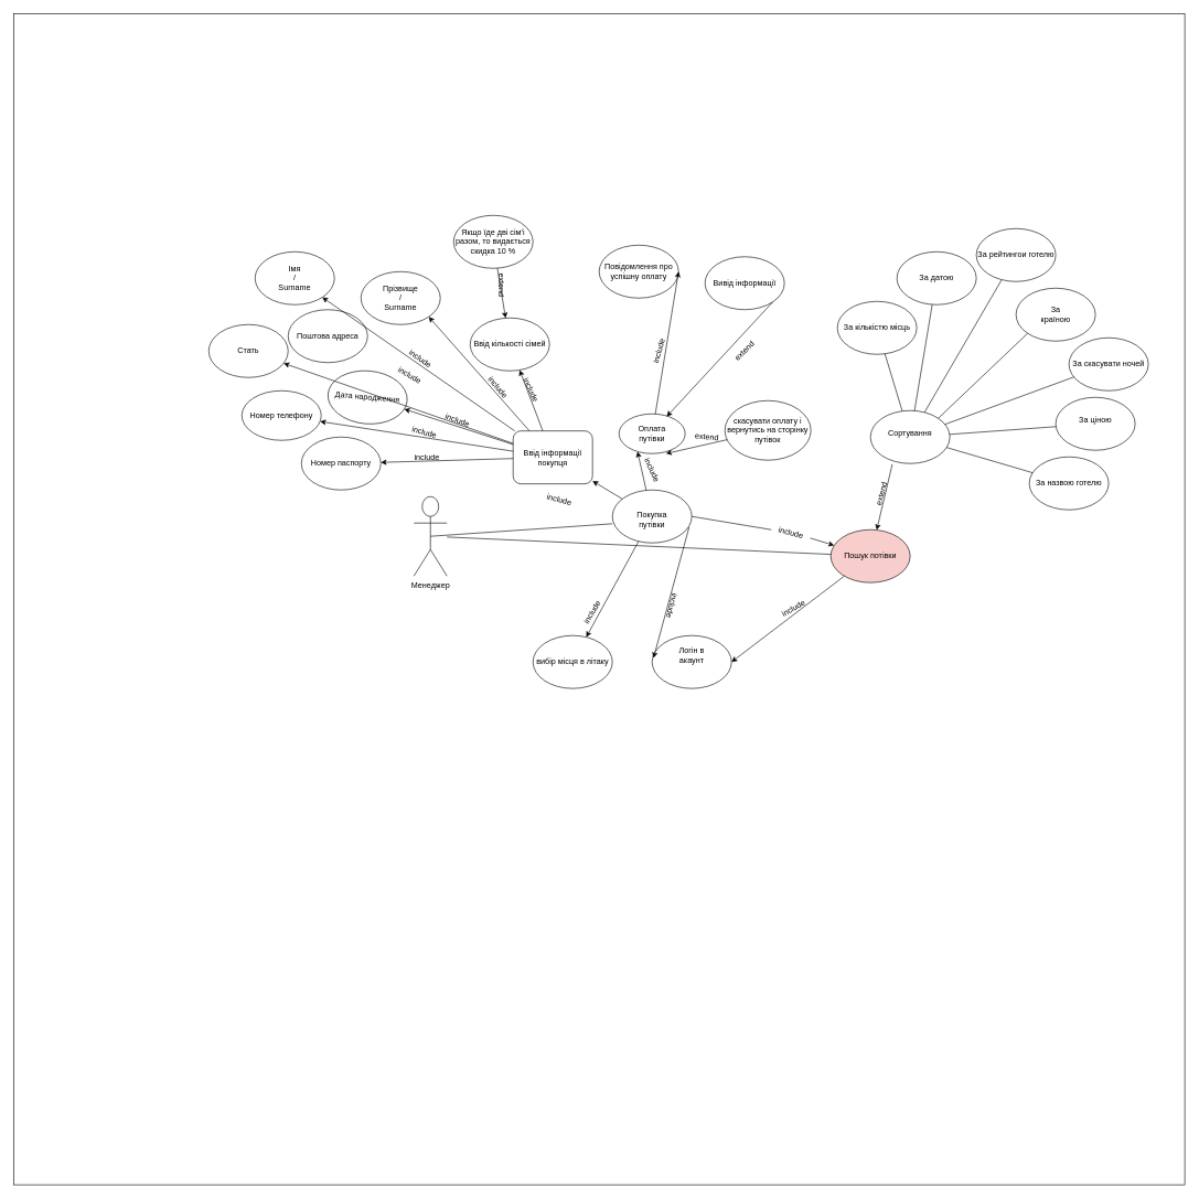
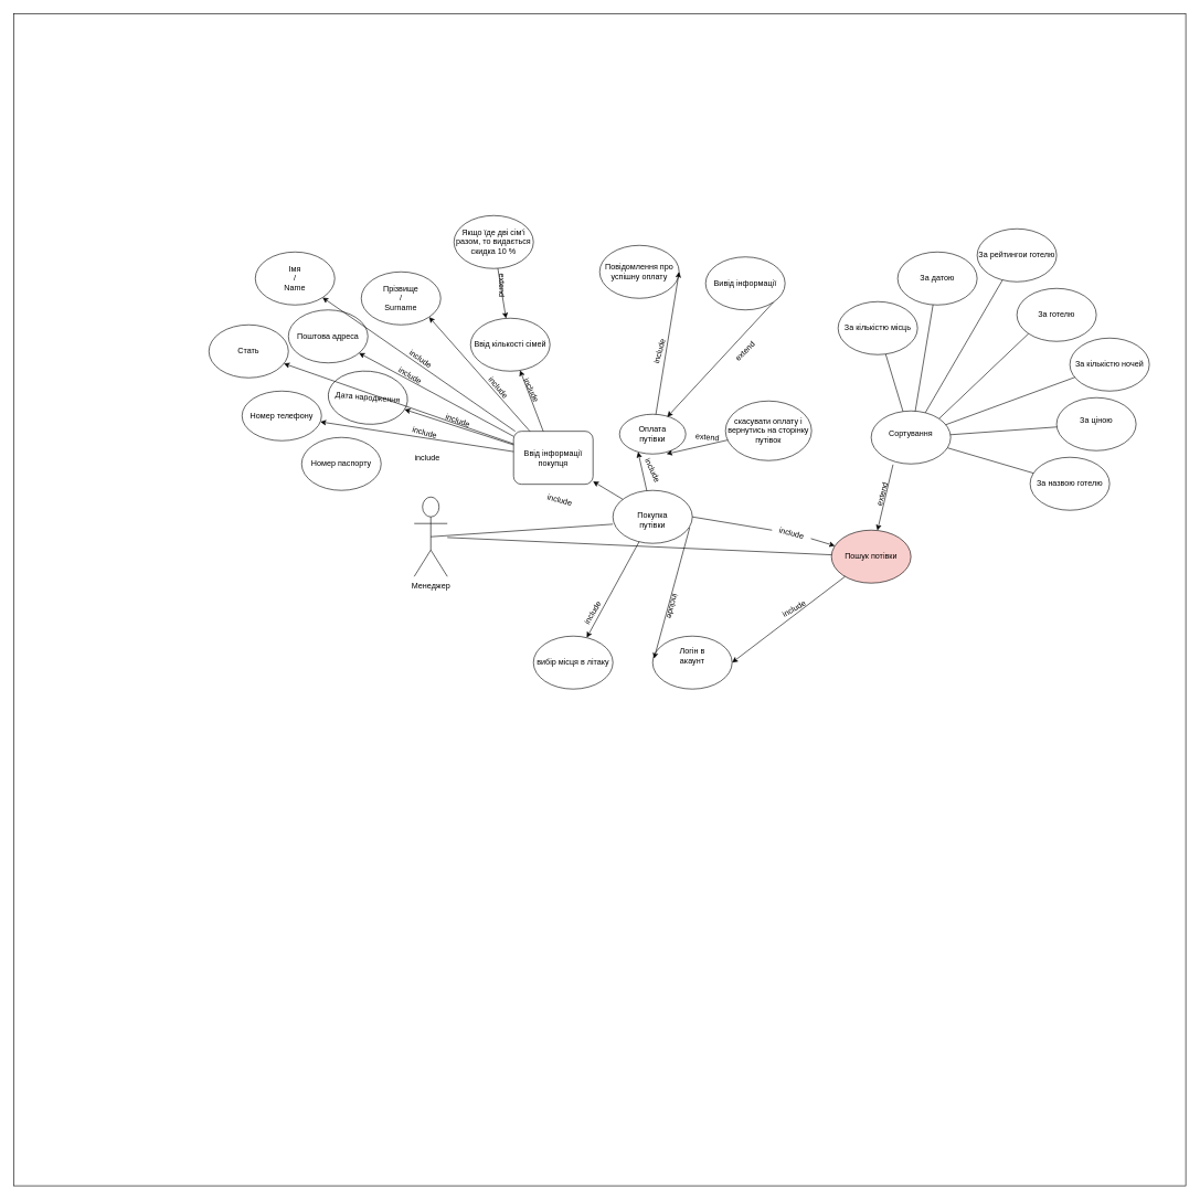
- <mxCell id="31" value="Імя&lt;br&gt;/&lt;br&gt;Surname" style="ellipse;whiteSpace=wrap;html=1;" parent="1" vertex="1"><mxGeometry x="385" y="380" width="120" height="80" as="geometry" /></mxCell>
+ <mxCell id="31" value="Імя&lt;br&gt;/&lt;br&gt;Name" style="ellipse;whiteSpace=wrap;html=1;" parent="1" vertex="1"><mxGeometry x="385" y="380" width="120" height="80" as="geometry" /></mxCell>
- <mxCell id="18" value="За країною" style="text;html=1;strokeColor=none;fillColor=none;align=center;verticalAlign=middle;whiteSpace=wrap;rounded=0;" parent="1" vertex="1"><mxGeometry x="1565" y="460" width="60" height="30" as="geometry" /></mxCell>
+ <mxCell id="18" value="За готелю" style="text;html=1;strokeColor=none;fillColor=none;align=center;verticalAlign=middle;whiteSpace=wrap;rounded=0;" parent="1" vertex="1"><mxGeometry x="1565" y="460" width="60" height="30" as="geometry" /></mxCell>
- <mxCell id="43" value="За скасувати ночей" style="ellipse;whiteSpace=wrap;html=1;" parent="1" vertex="1"><mxGeometry x="1615" y="510" width="120" height="80" as="geometry" /></mxCell>
+ <mxCell id="43" value="За кількістю ночей" style="ellipse;whiteSpace=wrap;html=1;" parent="1" vertex="1"><mxGeometry x="1615" y="510" width="120" height="80" as="geometry" /></mxCell>
+ <mxCell id="41" value="" style="endArrow=classic;html=1;rounded=0;" parent="1" source="29" target="37" edge="1"><mxGeometry width="50" height="50" relative="1" as="geometry"><mxPoint x="965" y="670" as="sourcePoint" /><mxPoint x="1015" y="620" as="targetPoint" /></mxGeometry></mxCell>
- <mxCell id="54" value="" style="endArrow=classic;html=1;rounded=0;" parent="1" source="29" target="53" edge="1"><mxGeometry width="50" height="50" relative="1" as="geometry"><mxPoint x="745" y="790" as="sourcePoint" /><mxPoint x="795" y="740" as="targetPoint" /></mxGeometry></mxCell>
